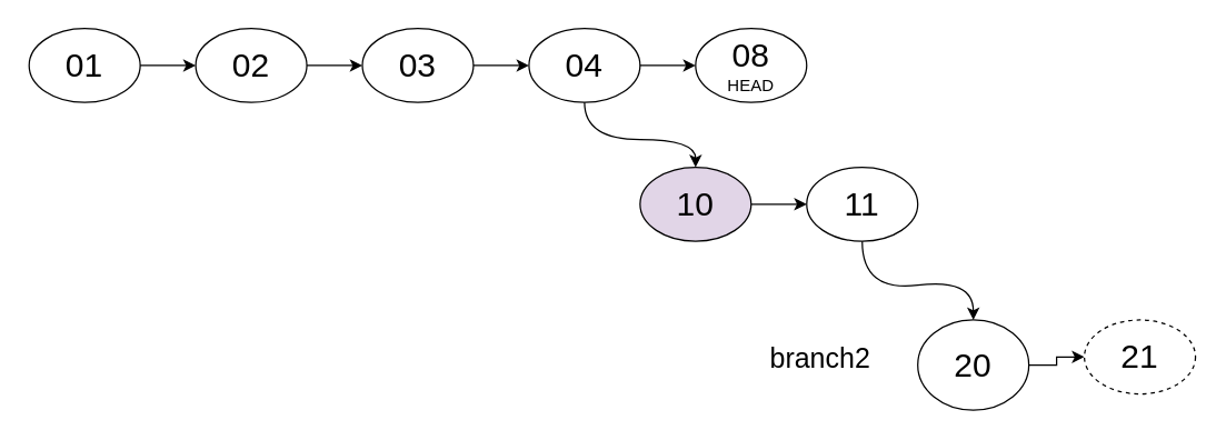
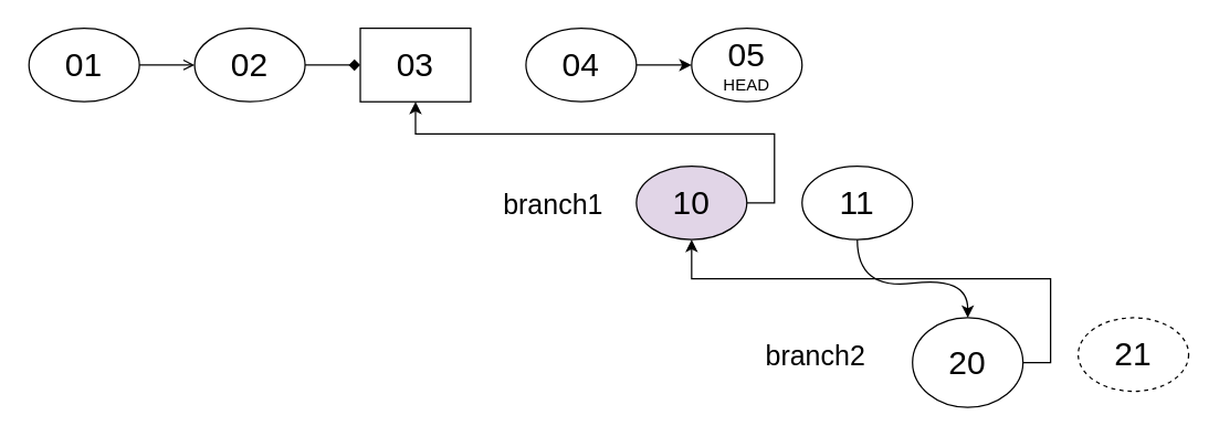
- <mxCell id="7" value="" style="endArrow=classic;html=1;exitX=1;exitY=0.5;exitDx=0;exitDy=0;entryX=0;entryY=0.5;entryDx=0;entryDy=0;" parent="1" source="2" target="3" edge="1"><mxGeometry width="50" height="50" relative="1" as="geometry"><mxPoint x="350" y="220" as="sourcePoint" /><mxPoint x="400" y="170" as="targetPoint" /></mxGeometry></mxCell>
+ <mxCell id="7" value="" style="endArrow=open;html=1;exitX=1;exitY=0.5;exitDx=0;exitDy=0;entryX=0;entryY=0.5;entryDx=0;entryDy=0;" parent="1" source="2" target="3" edge="1"><mxGeometry width="50" height="50" relative="1" as="geometry"><mxPoint x="350" y="220" as="sourcePoint" /><mxPoint x="400" y="170" as="targetPoint" /></mxGeometry></mxCell>
- <mxCell id="10" value="" style="endArrow=classic;html=1;exitX=1;exitY=0.5;exitDx=0;exitDy=0;entryX=0;entryY=0.5;entryDx=0;entryDy=0;" parent="1" source="3" target="5" edge="1"><mxGeometry width="50" height="50" relative="1" as="geometry"><mxPoint x="150" y="96.665" as="sourcePoint" /><mxPoint x="230" y="96.665" as="targetPoint" /></mxGeometry></mxCell>
+ <mxCell id="10" value="" style="endArrow=diamond;html=1;exitX=1;exitY=0.5;exitDx=0;exitDy=0;entryX=0;entryY=0.5;entryDx=0;entryDy=0;" parent="1" source="3" target="5" edge="1"><mxGeometry width="50" height="50" relative="1" as="geometry"><mxPoint x="150" y="96.665" as="sourcePoint" /><mxPoint x="230" y="96.665" as="targetPoint" /></mxGeometry></mxCell>
- <mxCell id="5" value="&lt;font style=&quot;font-size: 24px&quot;&gt;03&lt;/font&gt;" style="ellipse;whiteSpace=wrap;html=1;aspect=fixed;" parent="1" vertex="1"><mxGeometry x="260" y="20" width="80" height="53.33" as="geometry" /></mxCell>
+ <mxCell id="5" value="&lt;font style=&quot;font-size: 24px&quot;&gt;03&lt;/font&gt;" style="whiteSpace=wrap;html=1;aspect=fixed;rounded=0;" parent="1" vertex="1"><mxGeometry x="260" y="20" width="80" height="53.33" as="geometry" /></mxCell>
- <mxCell id="9" value="" style="endArrow=classic;html=1;exitX=1;exitY=0.5;exitDx=0;exitDy=0;entryX=0;entryY=0.5;entryDx=0;entryDy=0;" parent="1" source="5" target="6" edge="1"><mxGeometry width="50" height="50" relative="1" as="geometry"><mxPoint x="140" y="86.665" as="sourcePoint" /><mxPoint x="220" y="86.665" as="targetPoint" /></mxGeometry></mxCell>
- <mxCell id="4" value="&lt;font&gt;&lt;span style=&quot;font-size: 24px&quot;&gt;08&lt;/span&gt;&lt;br&gt;&lt;font style=&quot;font-size: 12px&quot;&gt;HEAD&lt;/font&gt;&lt;br&gt;&lt;/font&gt;" style="ellipse;whiteSpace=wrap;html=1;aspect=fixed;" parent="1" vertex="1"><mxGeometry x="500" y="20" width="80" height="53.33" as="geometry" /></mxCell>
+ <mxCell id="4" value="&lt;font&gt;&lt;span style=&quot;font-size: 24px&quot;&gt;05&lt;/span&gt;&lt;br&gt;&lt;font style=&quot;font-size: 12px&quot;&gt;HEAD&lt;/font&gt;&lt;br&gt;&lt;/font&gt;" style="ellipse;whiteSpace=wrap;html=1;aspect=fixed;" parent="1" vertex="1"><mxGeometry x="500" y="20" width="80" height="53.33" as="geometry" /></mxCell>
- <mxCell id="19" value="" style="curved=1;endArrow=classic;html=1;exitX=0.5;exitY=1;exitDx=0;exitDy=0;entryX=0.5;entryY=0;entryDx=0;entryDy=0;" parent="1" source="6" target="12" edge="1"><mxGeometry width="50" height="50" relative="1" as="geometry"><mxPoint x="540" y="220" as="sourcePoint" /><mxPoint x="590" y="170" as="targetPoint" /><Array as="points"><mxPoint x="420" y="100" /><mxPoint x="500" y="100" /></Array></mxGeometry></mxCell>
+ <mxCell id="17" value="&lt;font style=&quot;font-size: 20px&quot;&gt;branch1&lt;/font&gt;" style="text;html=1;strokeColor=none;fillColor=none;align=center;verticalAlign=middle;whiteSpace=wrap;rounded=0;" parent="1" vertex="1"><mxGeometry x="380" y="136.67" width="40" height="20" as="geometry" /></mxCell>
- <mxCell id="11" style="edgeStyle=orthogonalEdgeStyle;rounded=0;orthogonalLoop=1;jettySize=auto;html=1;exitX=1;exitY=0.5;exitDx=0;exitDy=0;entryX=0;entryY=0.5;entryDx=0;entryDy=0;" parent="1" source="12" target="13" edge="1"><mxGeometry relative="1" as="geometry" /></mxCell>
+ <mxCell id="11" style="edgeStyle=orthogonalEdgeStyle;rounded=0;orthogonalLoop=1;jettySize=auto;html=1;exitX=1;exitY=0.5;exitDx=0;exitDy=0;" parent="1" source="12" target="5" edge="1"><mxGeometry relative="1" as="geometry" /></mxCell>
- <mxCell id="14" style="edgeStyle=orthogonalEdgeStyle;rounded=0;orthogonalLoop=1;jettySize=auto;html=1;exitX=1;exitY=0.5;exitDx=0;exitDy=0;" parent="1" source="15" target="16" edge="1"><mxGeometry relative="1" as="geometry" /></mxCell>
+ <mxCell id="14" style="edgeStyle=orthogonalEdgeStyle;rounded=0;orthogonalLoop=1;jettySize=auto;html=1;exitX=1;exitY=0.5;exitDx=0;exitDy=0;" parent="1" source="15" target="12" edge="1"><mxGeometry relative="1" as="geometry" /></mxCell>
